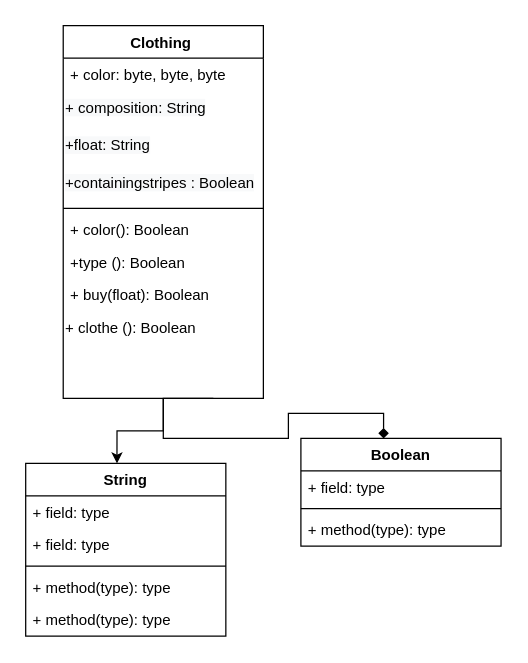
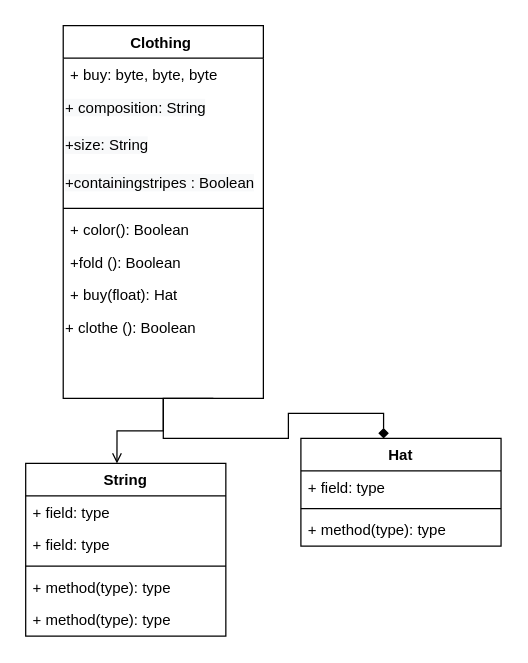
- <mxCell id="3" value="+ color: byte, byte, byte" style="text;strokeColor=none;fillColor=none;align=left;verticalAlign=top;spacingLeft=4;spacingRight=4;overflow=hidden;rotatable=0;points=[[0,0.5],[1,0.5]];portConstraint=eastwest;" vertex="1" parent="2"><mxGeometry y="26" width="160" height="26" as="geometry" /></mxCell>
+ <mxCell id="3" value="+ buy: byte, byte, byte" style="text;strokeColor=none;fillColor=none;align=left;verticalAlign=top;spacingLeft=4;spacingRight=4;overflow=hidden;rotatable=0;points=[[0,0.5],[1,0.5]];portConstraint=eastwest;" vertex="1" parent="2"><mxGeometry y="26" width="160" height="26" as="geometry" /></mxCell>
- <mxCell id="5" value="&lt;span style=&quot;color: rgb(0 , 0 , 0) ; font-family: &amp;#34;helvetica&amp;#34; ; font-size: 12px ; font-style: normal ; font-weight: 400 ; letter-spacing: normal ; text-align: left ; text-indent: 0px ; text-transform: none ; word-spacing: 0px ; background-color: rgb(248 , 249 , 250) ; display: inline ; float: none&quot;&gt;+float: String&lt;/span&gt;" style="text;whiteSpace=wrap;html=1;" vertex="1" parent="2"><mxGeometry y="82" width="160" height="30" as="geometry" /></mxCell>
+ <mxCell id="5" value="&lt;span style=&quot;color: rgb(0 , 0 , 0) ; font-family: &amp;#34;helvetica&amp;#34; ; font-size: 12px ; font-style: normal ; font-weight: 400 ; letter-spacing: normal ; text-align: left ; text-indent: 0px ; text-transform: none ; word-spacing: 0px ; background-color: rgb(248 , 249 , 250) ; display: inline ; float: none&quot;&gt;+size: String&lt;/span&gt;" style="text;whiteSpace=wrap;html=1;" vertex="1" parent="2"><mxGeometry y="82" width="160" height="30" as="geometry" /></mxCell>
- <mxCell id="9" value="+type (): Boolean" style="text;strokeColor=none;fillColor=none;align=left;verticalAlign=top;spacingLeft=4;spacingRight=4;overflow=hidden;rotatable=0;points=[[0,0.5],[1,0.5]];portConstraint=eastwest;" vertex="1" parent="2"><mxGeometry y="176" width="160" height="26" as="geometry" /></mxCell>
+ <mxCell id="9" value="+fold (): Boolean" style="text;strokeColor=none;fillColor=none;align=left;verticalAlign=top;spacingLeft=4;spacingRight=4;overflow=hidden;rotatable=0;points=[[0,0.5],[1,0.5]];portConstraint=eastwest;" vertex="1" parent="2"><mxGeometry y="176" width="160" height="26" as="geometry" /></mxCell>
- <mxCell id="10" value="+ buy(float): Boolean&#10;" style="text;strokeColor=none;fillColor=none;align=left;verticalAlign=top;spacingLeft=4;spacingRight=4;overflow=hidden;rotatable=0;points=[[0,0.5],[1,0.5]];portConstraint=eastwest;" vertex="1" parent="2"><mxGeometry y="202" width="160" height="26" as="geometry" /></mxCell>
+ <mxCell id="10" value="+ buy(float): Hat&#10;" style="text;strokeColor=none;fillColor=none;align=left;verticalAlign=top;spacingLeft=4;spacingRight=4;overflow=hidden;rotatable=0;points=[[0,0.5],[1,0.5]];portConstraint=eastwest;" vertex="1" parent="2"><mxGeometry y="202" width="160" height="26" as="geometry" /></mxCell>
- <mxCell id="22" style="edgeStyle=orthogonalEdgeStyle;rounded=0;orthogonalLoop=1;jettySize=auto;html=1;entryX=0.456;entryY=0;entryDx=0;entryDy=0;entryPerimeter=0;" edge="1" parent="1" source="11" target="12"><mxGeometry relative="1" as="geometry"><Array as="points"><mxPoint x="130" y="344" /><mxPoint x="93" y="344" /></Array></mxGeometry></mxCell>
+ <mxCell id="22" style="edgeStyle=orthogonalEdgeStyle;rounded=0;orthogonalLoop=1;jettySize=auto;html=1;entryX=0.456;entryY=0;entryDx=0;entryDy=0;entryPerimeter=0;endArrow=open;" edge="1" parent="1" source="11" target="12"><mxGeometry relative="1" as="geometry"><Array as="points"><mxPoint x="130" y="344" /><mxPoint x="93" y="344" /></Array></mxGeometry></mxCell>
- <mxCell id="18" value="Boolean" style="swimlane;fontStyle=1;align=center;verticalAlign=top;childLayout=stackLayout;horizontal=1;startSize=26;horizontalStack=0;resizeParent=1;resizeParentMax=0;resizeLast=0;collapsible=1;marginBottom=0;" vertex="1" parent="1"><mxGeometry x="240" y="350" width="160" height="86" as="geometry" /></mxCell>
+ <mxCell id="18" value="Hat" style="swimlane;fontStyle=1;align=center;verticalAlign=top;childLayout=stackLayout;horizontal=1;startSize=26;horizontalStack=0;resizeParent=1;resizeParentMax=0;resizeLast=0;collapsible=1;marginBottom=0;" vertex="1" parent="1"><mxGeometry x="240" y="350" width="160" height="86" as="geometry" /></mxCell>
